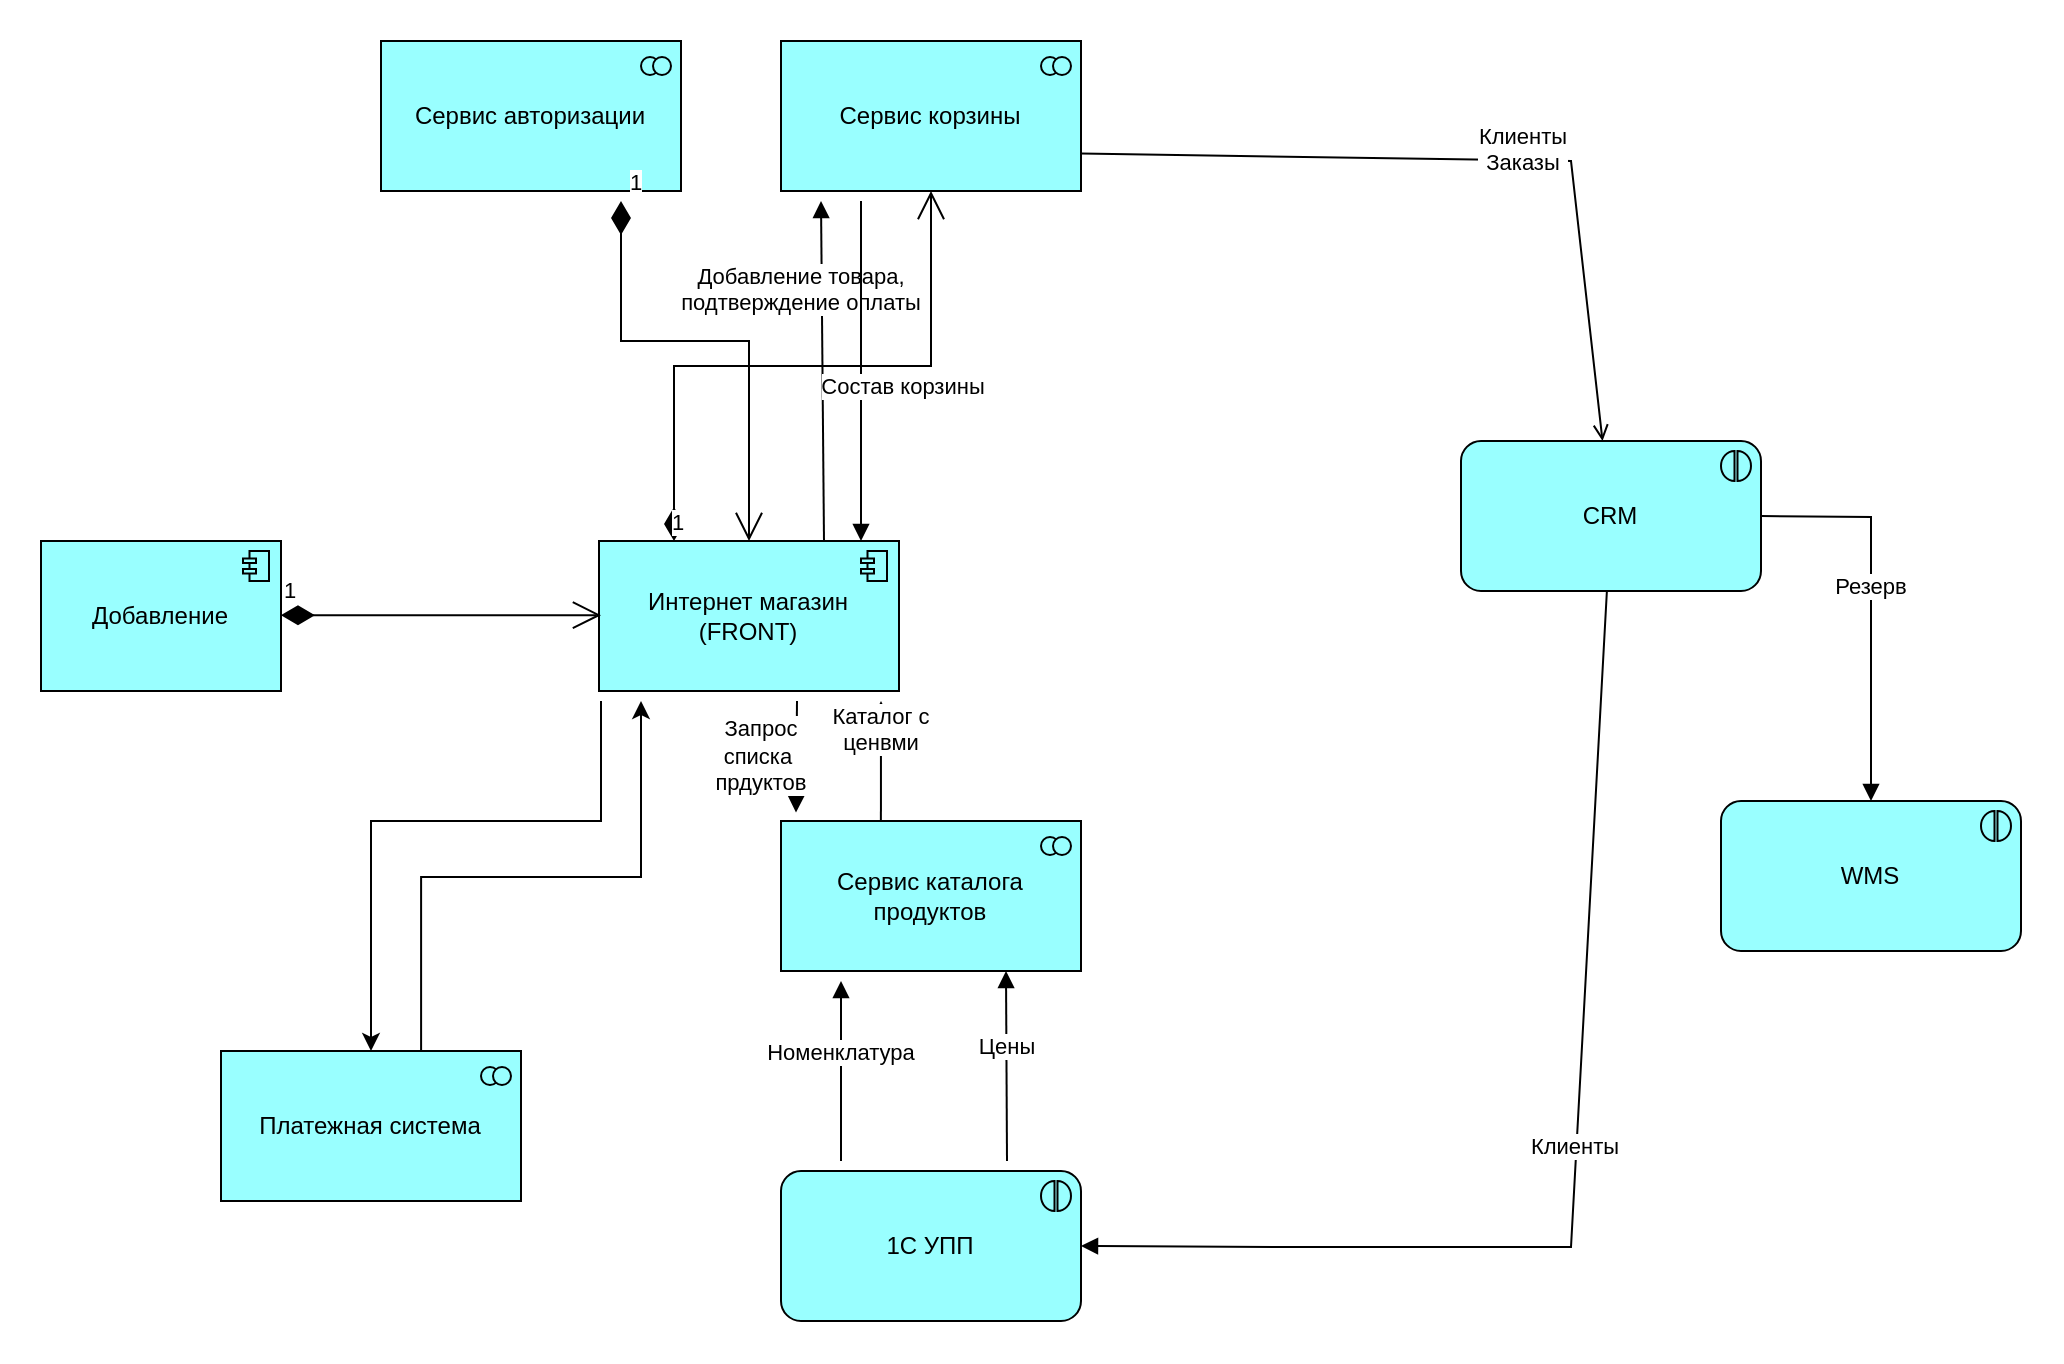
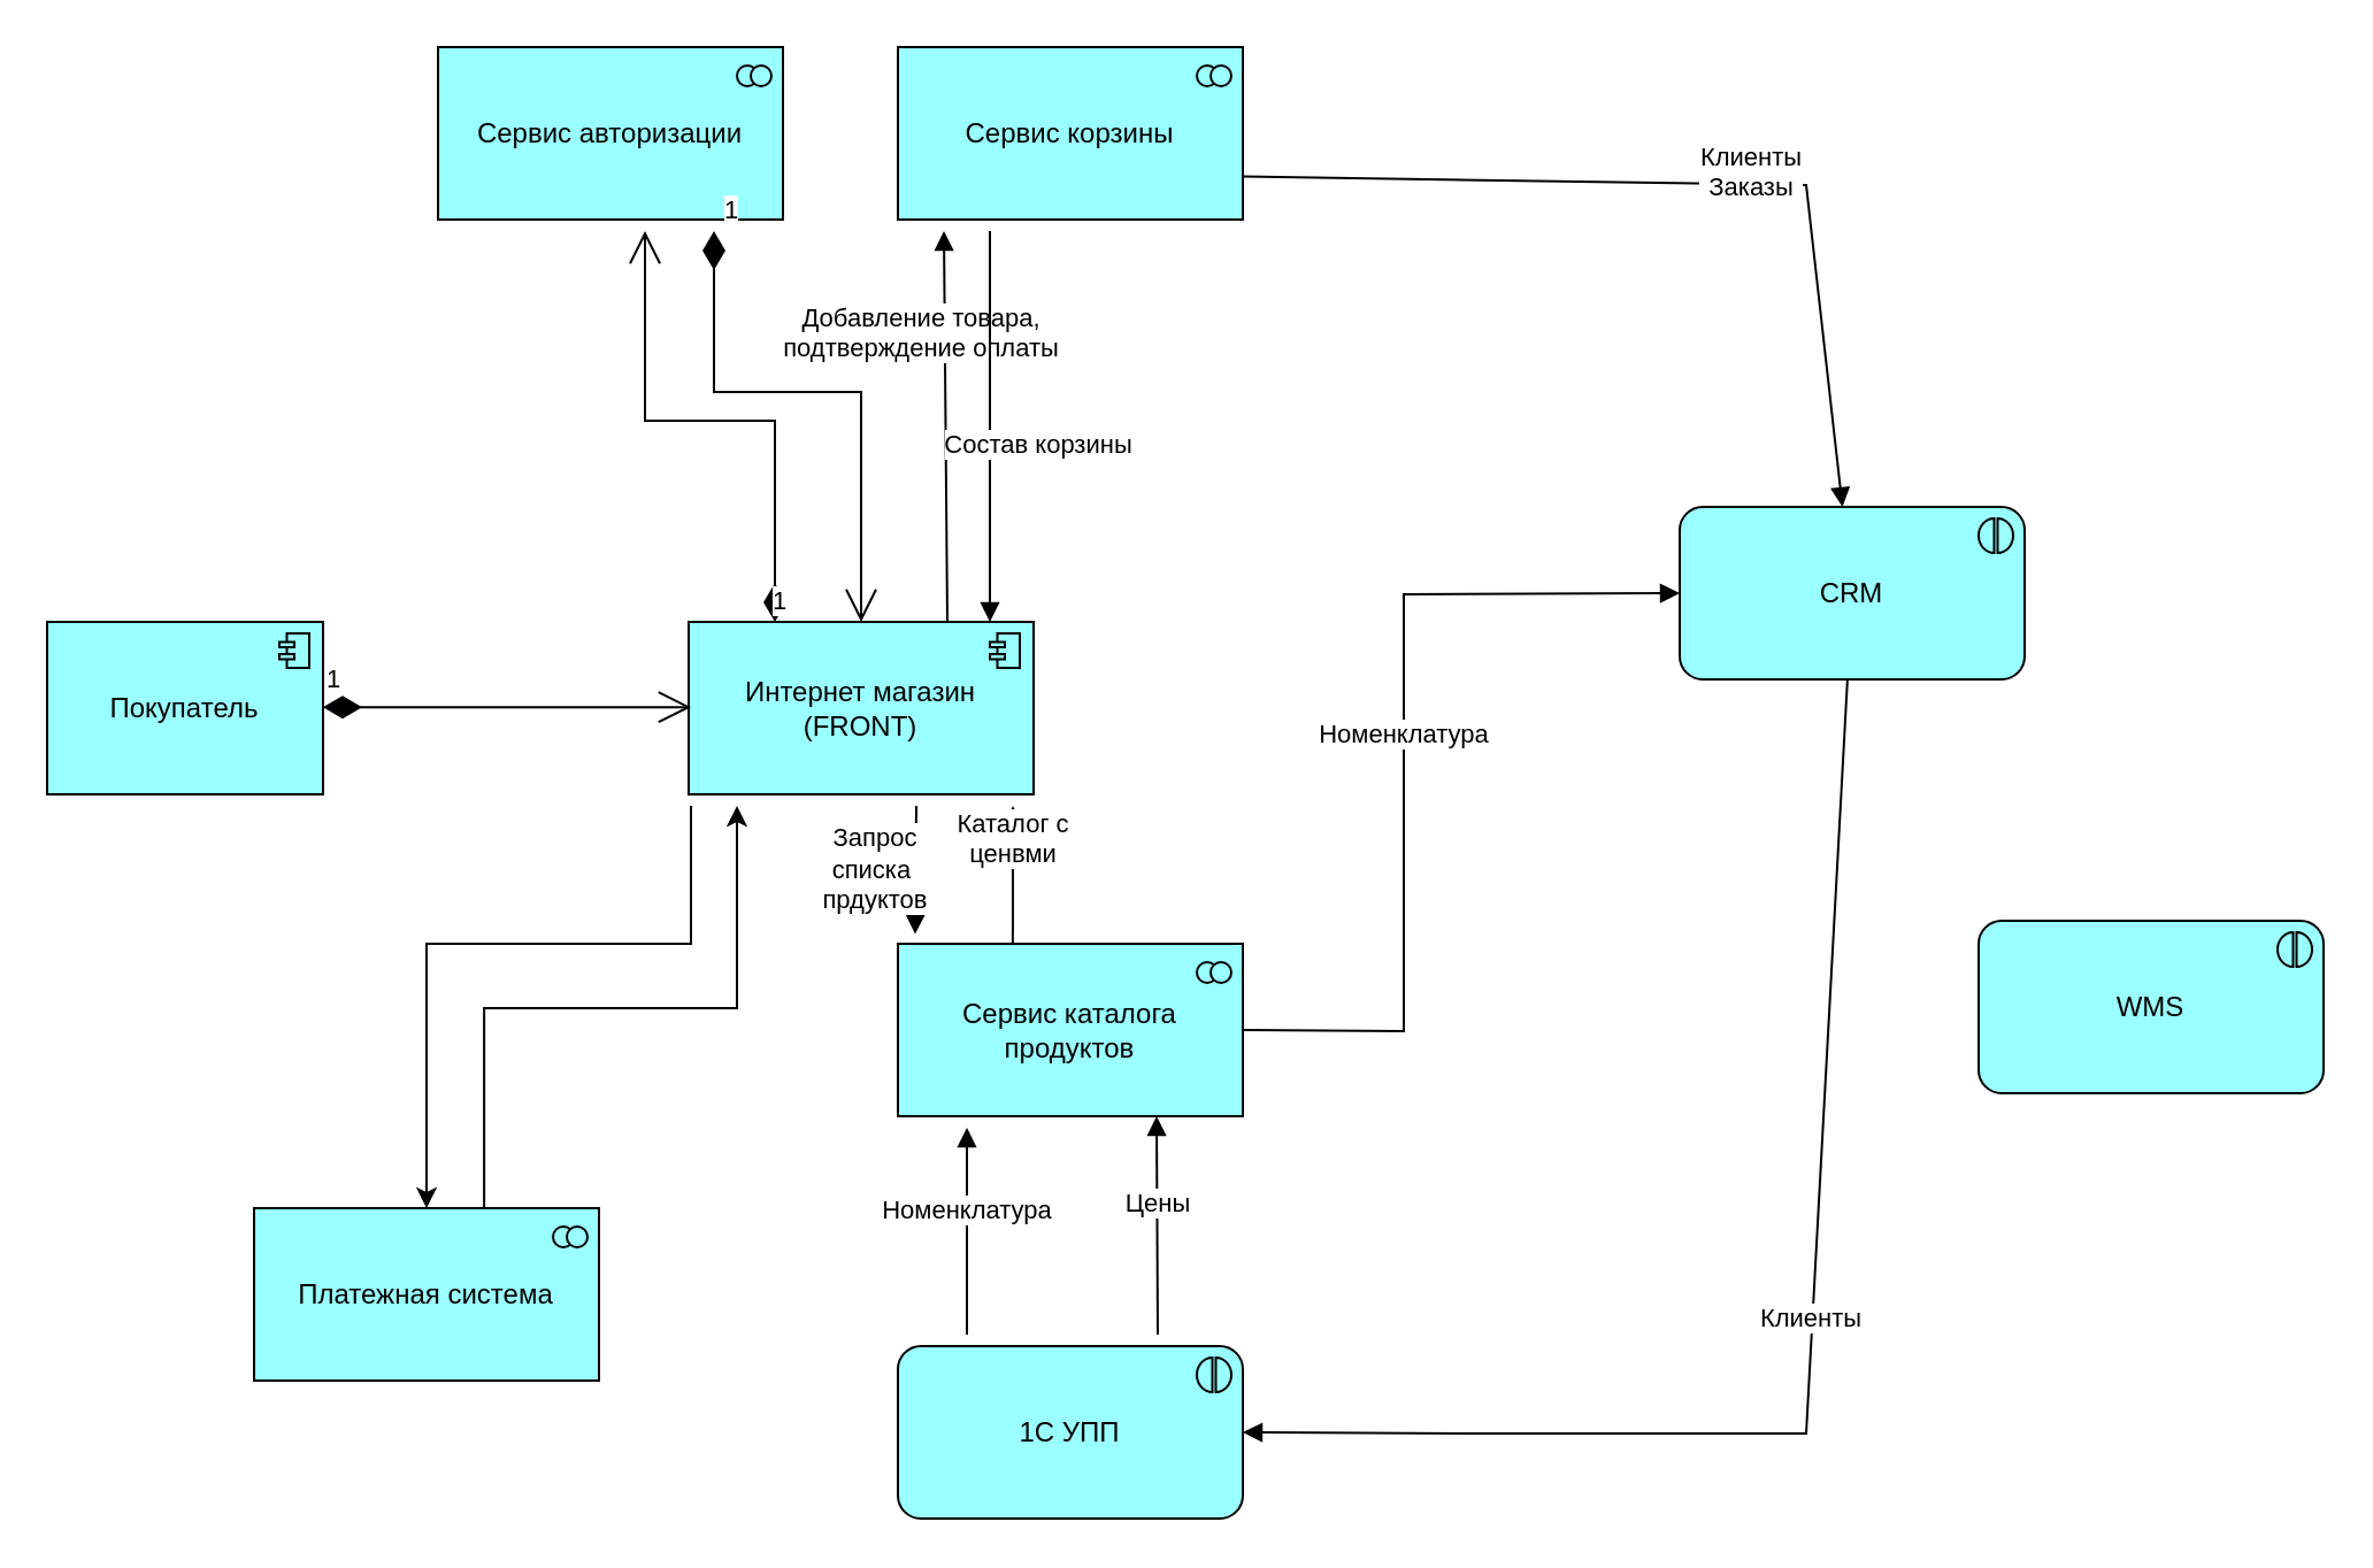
- <mxCell id="11" value="1" style="endArrow=open;html=1;endSize=12;startArrow=diamondThin;startSize=14;startFill=1;edgeStyle=orthogonalEdgeStyle;align=left;verticalAlign=bottom;rounded=0;exitX=0.25;exitY=0;exitDx=0;exitDy=0;exitPerimeter=0;" edge="1" parent="1" source="2" target="7"><mxGeometry x="-1" y="3" relative="1" as="geometry"><mxPoint x="320" y="260" as="sourcePoint" /><mxPoint x="640" y="300" as="targetPoint" /></mxGeometry></mxCell>
+ <mxCell id="11" value="1" style="endArrow=open;html=1;endSize=12;startArrow=diamondThin;startSize=14;startFill=1;edgeStyle=orthogonalEdgeStyle;align=left;verticalAlign=bottom;rounded=0;entryX=0.6;entryY=1.067;entryDx=0;entryDy=0;entryPerimeter=0;exitX=0.25;exitY=0;exitDx=0;exitDy=0;exitPerimeter=0;" edge="1" parent="1" source="2" target="8"><mxGeometry x="-1" y="3" relative="1" as="geometry"><mxPoint x="320" y="260" as="sourcePoint" /><mxPoint x="640" y="300" as="targetPoint" /></mxGeometry></mxCell>
- <mxCell id="16" value="&lt;font style=&quot;vertical-align: inherit;&quot;&gt;&lt;font style=&quot;vertical-align: inherit;&quot;&gt;&lt;font style=&quot;vertical-align: inherit;&quot;&gt;&lt;font style=&quot;vertical-align: inherit;&quot;&gt;Клиенты &lt;br&gt;Заказы&lt;/font&gt;&lt;/font&gt;&lt;/font&gt;&lt;/font&gt;" style="html=1;verticalAlign=bottom;endArrow=open;rounded=0;exitX=1;exitY=0.75;exitDx=0;exitDy=0;exitPerimeter=0;" edge="1" parent="1" source="7" target="9"><mxGeometry x="0.144" y="-10" width="80" relative="1" as="geometry"><mxPoint x="560" y="370" as="sourcePoint" /><mxPoint x="640" y="370" as="targetPoint" /><Array as="points"><mxPoint x="785" y="80" /></Array><mxPoint as="offset" /></mxGeometry></mxCell>
+ <mxCell id="16" value="&lt;font style=&quot;vertical-align: inherit;&quot;&gt;&lt;font style=&quot;vertical-align: inherit;&quot;&gt;&lt;font style=&quot;vertical-align: inherit;&quot;&gt;&lt;font style=&quot;vertical-align: inherit;&quot;&gt;Клиенты &lt;br&gt;Заказы&lt;/font&gt;&lt;/font&gt;&lt;/font&gt;&lt;/font&gt;" style="html=1;verticalAlign=bottom;endArrow=block;rounded=0;exitX=1;exitY=0.75;exitDx=0;exitDy=0;exitPerimeter=0;" edge="1" parent="1" source="7" target="9"><mxGeometry x="0.144" y="-10" width="80" relative="1" as="geometry"><mxPoint x="560" y="370" as="sourcePoint" /><mxPoint x="640" y="370" as="targetPoint" /><Array as="points"><mxPoint x="785" y="80" /></Array><mxPoint as="offset" /></mxGeometry></mxCell>
- <mxCell id="20" value="&lt;font style=&quot;vertical-align: inherit;&quot;&gt;&lt;font style=&quot;vertical-align: inherit;&quot;&gt;Резерв&lt;/font&gt;&lt;/font&gt;" style="html=1;verticalAlign=bottom;endArrow=block;rounded=0;exitX=1;exitY=0.5;exitDx=0;exitDy=0;exitPerimeter=0;" edge="1" parent="1" source="9" target="17"><mxGeometry width="80" relative="1" as="geometry"><mxPoint x="570" y="360" as="sourcePoint" /><mxPoint x="650" y="360" as="targetPoint" /><Array as="points"><mxPoint x="935" y="258" /></Array></mxGeometry></mxCell>
- <mxCell id="6" value="&lt;font style=&quot;vertical-align: inherit;&quot;&gt;&lt;font style=&quot;vertical-align: inherit;&quot;&gt;Добавление&lt;/font&gt;&lt;/font&gt;" style="html=1;outlineConnect=0;whiteSpace=wrap;fillColor=#99ffff;shape=mxgraph.archimate3.application;appType=comp;archiType=square;" vertex="1" parent="1"><mxGeometry x="20" y="270" width="120" height="75" as="geometry" /></mxCell>
+ <mxCell id="6" value="&lt;font style=&quot;vertical-align: inherit;&quot;&gt;&lt;font style=&quot;vertical-align: inherit;&quot;&gt;Покупатель&lt;/font&gt;&lt;/font&gt;" style="html=1;outlineConnect=0;whiteSpace=wrap;fillColor=#99ffff;shape=mxgraph.archimate3.application;appType=comp;archiType=square;" vertex="1" parent="1"><mxGeometry x="20" y="270" width="120" height="75" as="geometry" /></mxCell>
+ <mxCell id="25" value="&lt;font style=&quot;vertical-align: inherit;&quot;&gt;&lt;font style=&quot;vertical-align: inherit;&quot;&gt;Номенклатура&lt;/font&gt;&lt;/font&gt;" style="html=1;verticalAlign=bottom;endArrow=block;rounded=0;exitX=1;exitY=0.5;exitDx=0;exitDy=0;exitPerimeter=0;entryX=0;entryY=0.5;entryDx=0;entryDy=0;entryPerimeter=0;" edge="1" parent="1" source="10" target="9"><mxGeometry width="80" relative="1" as="geometry"><mxPoint x="570" y="320" as="sourcePoint" /><mxPoint x="650" y="320" as="targetPoint" /><Array as="points"><mxPoint x="610" y="448" /><mxPoint x="610" y="258" /></Array></mxGeometry></mxCell>
